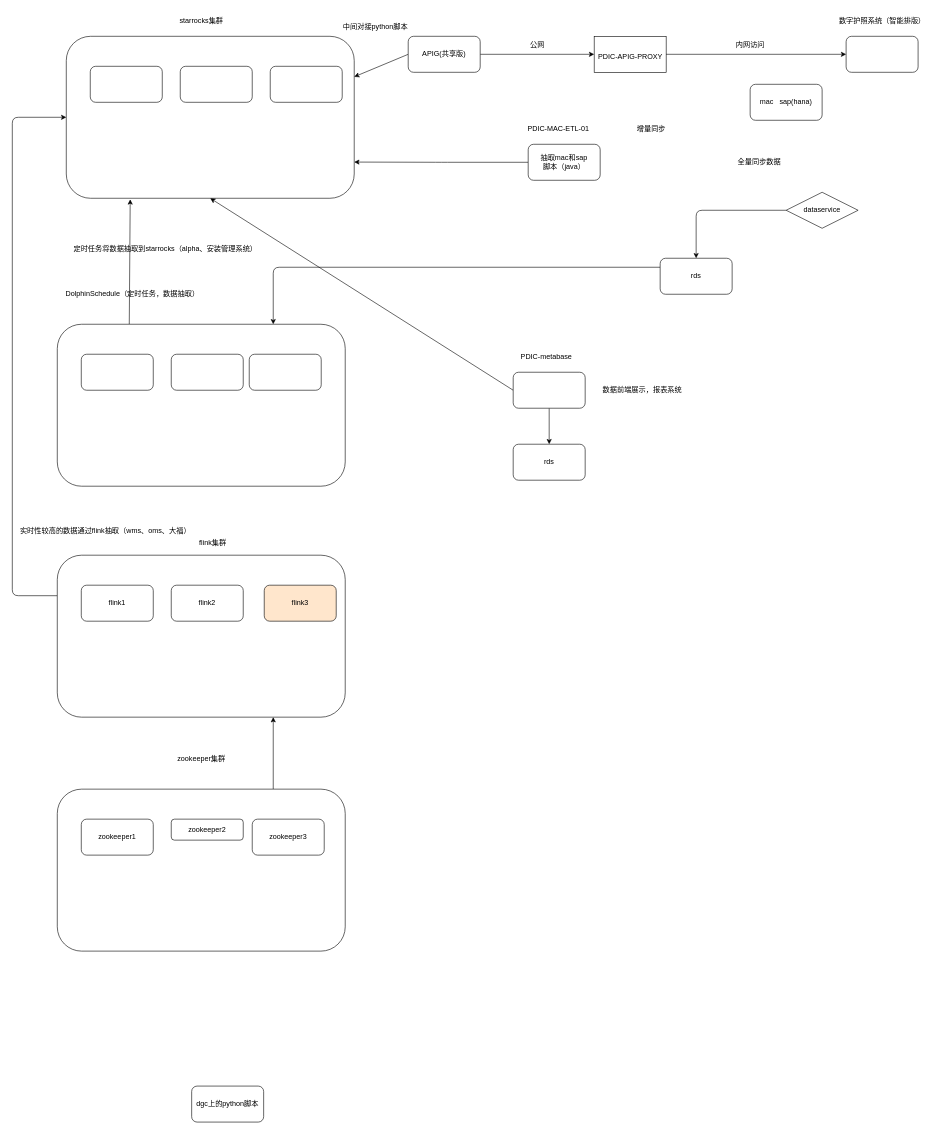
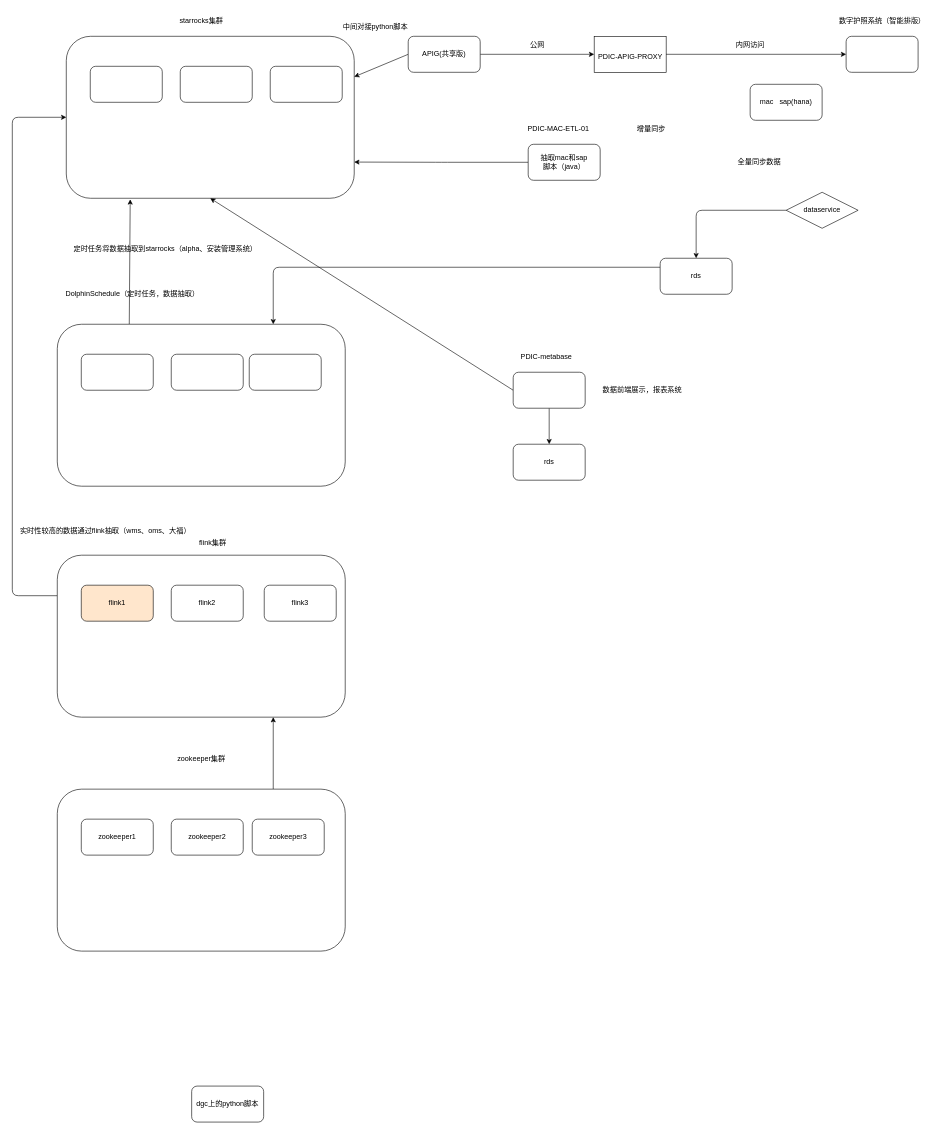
- <mxCell id="17" value="flink1" style="rounded=1;whiteSpace=wrap;html=1;" parent="1" vertex="1"><mxGeometry x="135" y="975" width="120" height="60" as="geometry" /></mxCell>
+ <mxCell id="17" value="flink1" style="rounded=1;whiteSpace=wrap;html=1;fillColor=#ffe6cc;" parent="1" vertex="1"><mxGeometry x="135" y="975" width="120" height="60" as="geometry" /></mxCell>
- <mxCell id="19" value="flink3" style="rounded=1;whiteSpace=wrap;html=1;fillColor=#ffe6cc;" parent="1" vertex="1"><mxGeometry x="440" y="975" width="120" height="60" as="geometry" /></mxCell>
+ <mxCell id="19" value="flink3" style="rounded=1;whiteSpace=wrap;html=1;" parent="1" vertex="1"><mxGeometry x="440" y="975" width="120" height="60" as="geometry" /></mxCell>
- <mxCell id="24" value="zookeeper2" style="rounded=1;whiteSpace=wrap;html=1;" parent="1" vertex="1"><mxGeometry x="285" y="1365" width="120" height="35" as="geometry" /></mxCell>
+ <mxCell id="24" value="zookeeper2" style="rounded=1;whiteSpace=wrap;html=1;" parent="1" vertex="1"><mxGeometry x="285" y="1365" width="120" height="60" as="geometry" /></mxCell>
